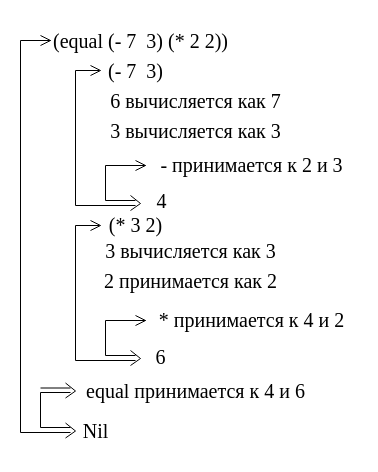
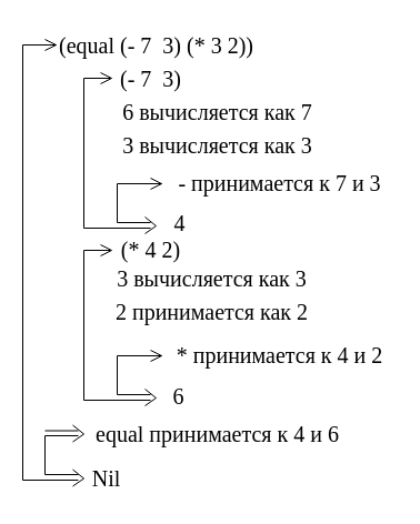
- <mxCell id="4" value="&lt;font face=&quot;Times New Roman&quot; style=&quot;font-size: 20px;&quot;&gt;(equal (- 7&amp;nbsp; 3) (* 2 2))&lt;/font&gt;" style="text;html=1;align=center;verticalAlign=middle;resizable=0;points=[];autosize=1;strokeColor=none;fillColor=none;" vertex="1" parent="1"><mxGeometry x="40" y="20" width="200" height="40" as="geometry" /></mxCell>
+ <mxCell id="4" value="&lt;font face=&quot;Times New Roman&quot; style=&quot;font-size: 20px;&quot;&gt;(equal (- 7&amp;nbsp; 3) (* 3 2))&lt;/font&gt;" style="text;html=1;align=center;verticalAlign=middle;resizable=0;points=[];autosize=1;strokeColor=none;fillColor=none;" vertex="1" parent="1"><mxGeometry x="40" y="20" width="200" height="40" as="geometry" /></mxCell>
- <mxCell id="10" value="- принимается к 2 и 3" style="text;html=1;align=center;verticalAlign=middle;resizable=0;points=[];autosize=1;strokeColor=none;fillColor=none;fontSize=20;fontFamily=Times New Roman;" vertex="1" parent="1"><mxGeometry x="146" y="144" width="210" height="40" as="geometry" /></mxCell>
+ <mxCell id="10" value="- принимается к 7 и 3" style="text;html=1;align=center;verticalAlign=middle;resizable=0;points=[];autosize=1;strokeColor=none;fillColor=none;fontSize=20;fontFamily=Times New Roman;" vertex="1" parent="1"><mxGeometry x="146" y="144" width="210" height="40" as="geometry" /></mxCell>
- <mxCell id="49" value="(* 3 2)" style="text;html=1;align=center;verticalAlign=middle;resizable=0;points=[];autosize=1;strokeColor=none;fillColor=none;fontSize=20;fontFamily=Times New Roman;" vertex="1" parent="1"><mxGeometry x="95" y="204" width="80" height="40" as="geometry" /></mxCell>
+ <mxCell id="49" value="(* 4 2)" style="text;html=1;align=center;verticalAlign=middle;resizable=0;points=[];autosize=1;strokeColor=none;fillColor=none;fontSize=20;fontFamily=Times New Roman;" vertex="1" parent="1"><mxGeometry x="95" y="204" width="80" height="40" as="geometry" /></mxCell>
